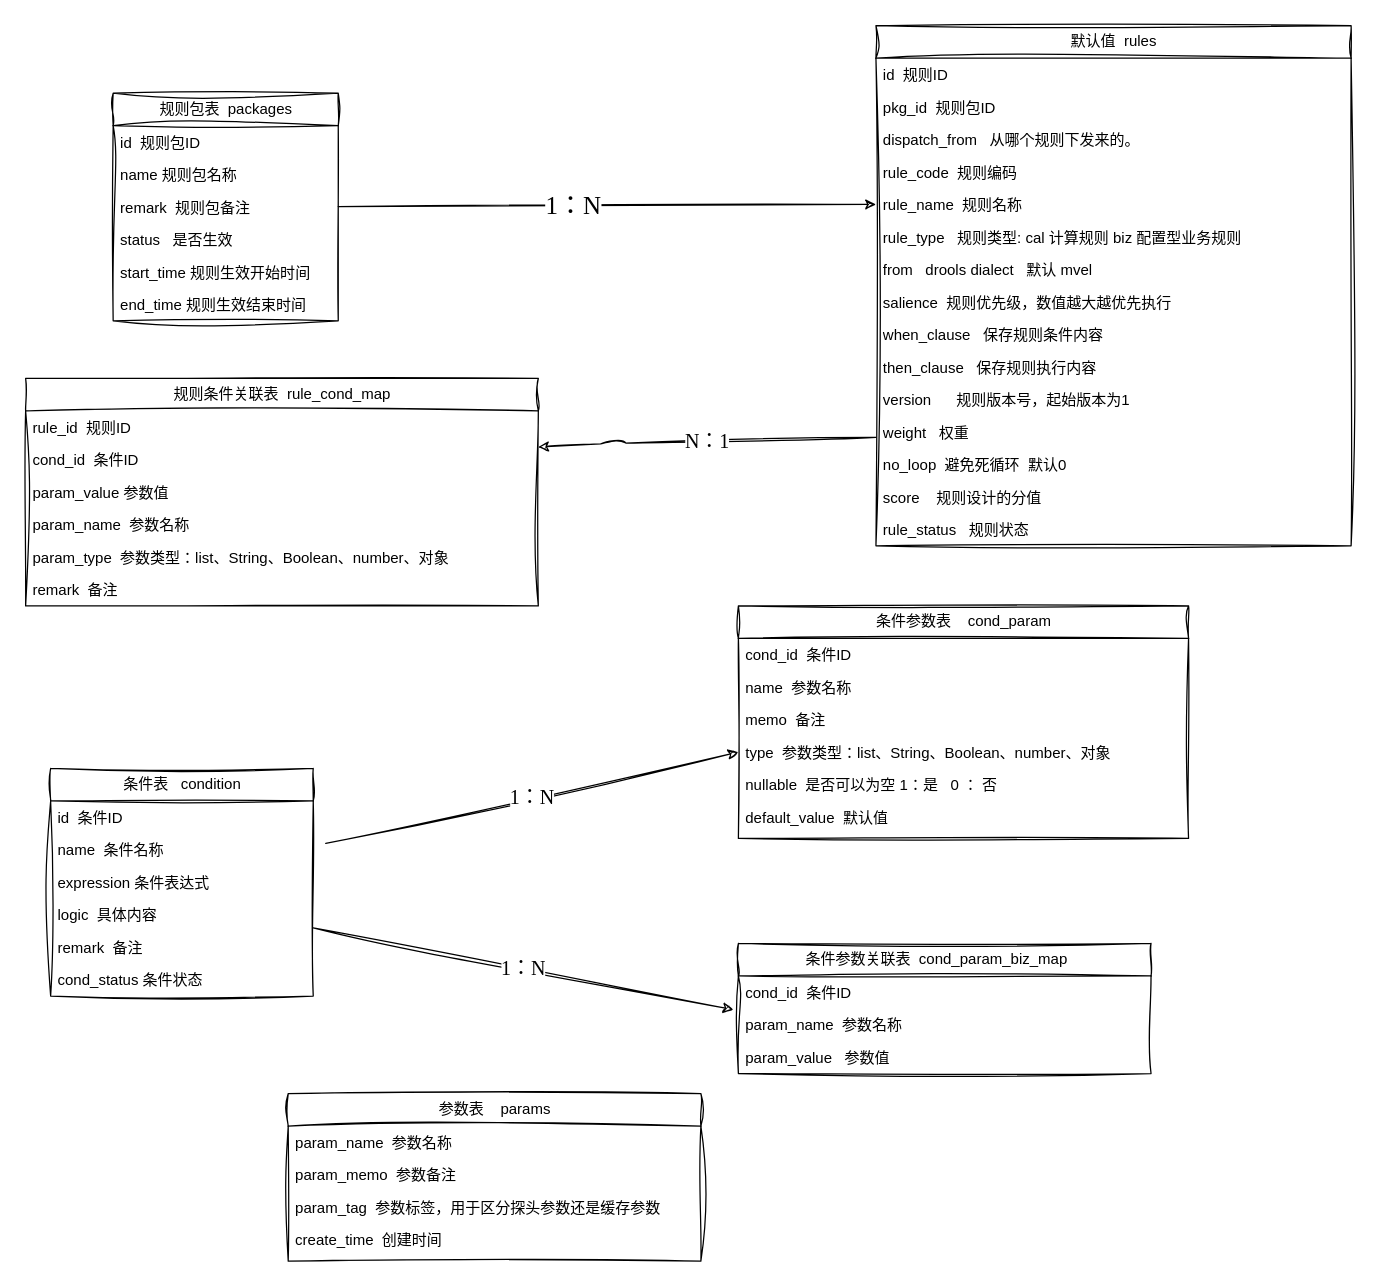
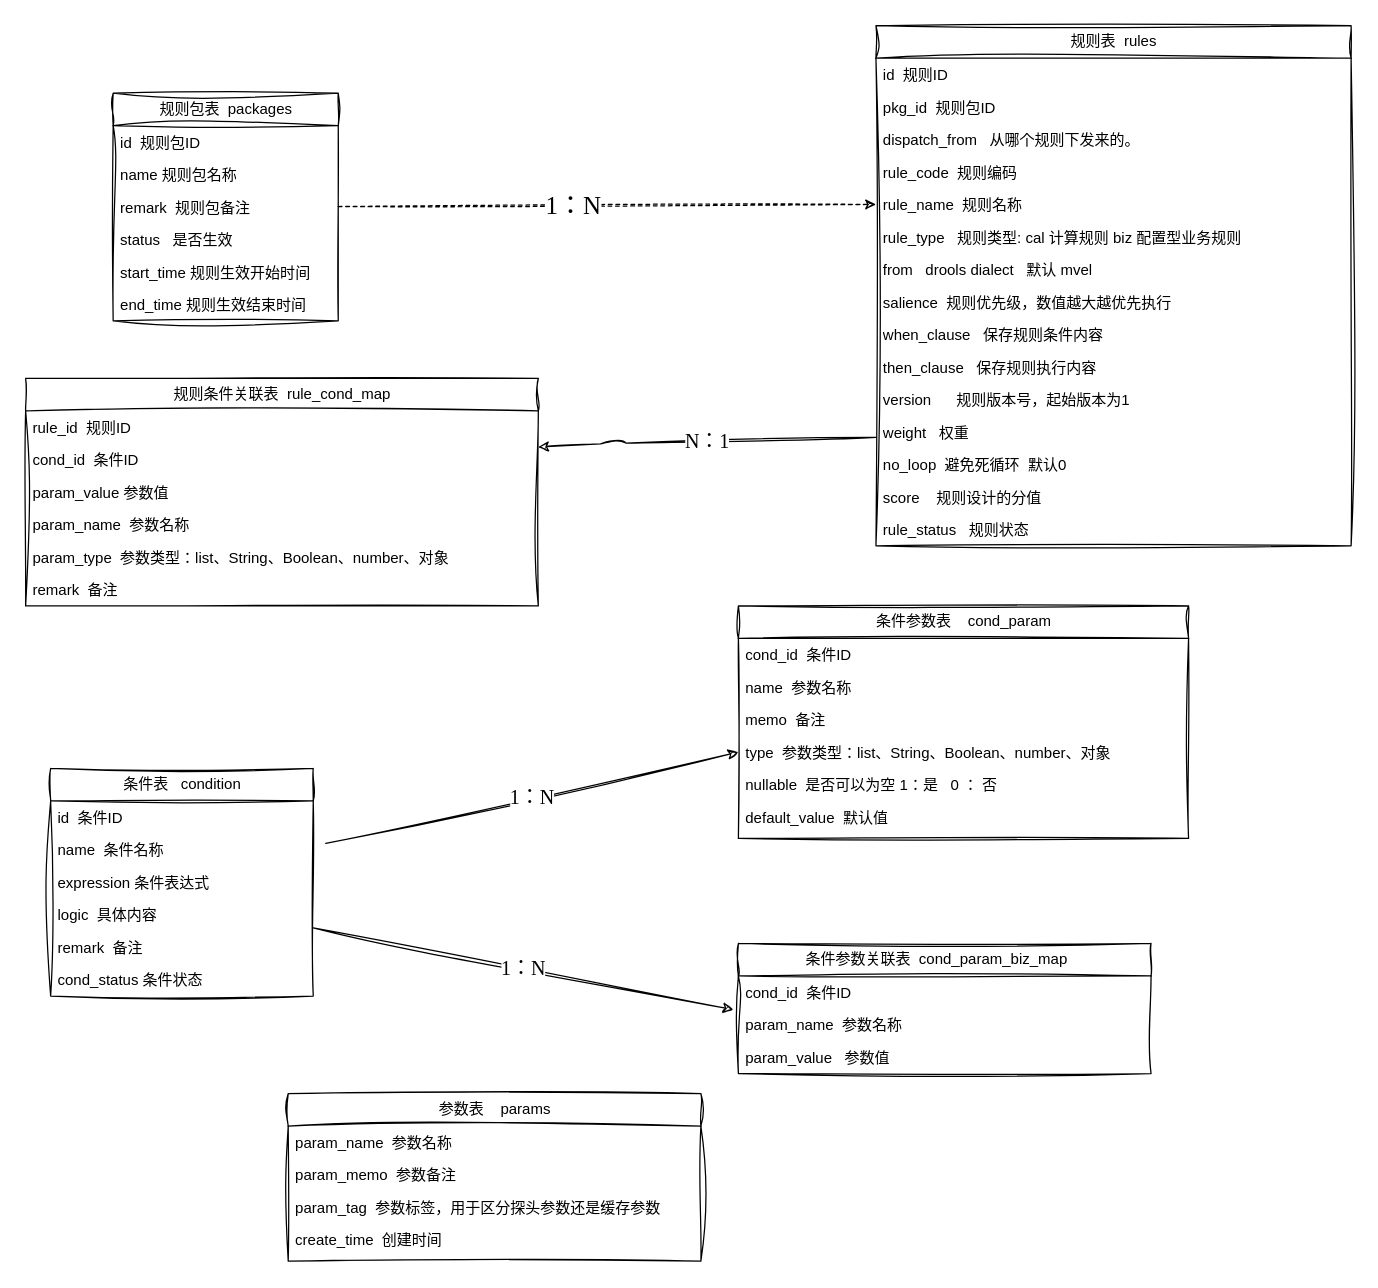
- <mxCell id="9" value="默认值&amp;nbsp; rules" style="swimlane;fontStyle=0;childLayout=stackLayout;horizontal=1;startSize=26;fillColor=none;horizontalStack=0;resizeParent=1;resizeParentMax=0;resizeLast=0;collapsible=1;marginBottom=0;html=1;sketch=1;curveFitting=1;jiggle=2;" parent="1" vertex="1"><mxGeometry x="700" y="20" width="380" height="416" as="geometry" /></mxCell>
+ <mxCell id="9" value="规则表&amp;nbsp; rules" style="swimlane;fontStyle=0;childLayout=stackLayout;horizontal=1;startSize=26;fillColor=none;horizontalStack=0;resizeParent=1;resizeParentMax=0;resizeLast=0;collapsible=1;marginBottom=0;html=1;sketch=1;curveFitting=1;jiggle=2;" parent="1" vertex="1"><mxGeometry x="700" y="20" width="380" height="416" as="geometry" /></mxCell>
- <mxCell id="47" style="edgeStyle=none;sketch=1;hachureGap=4;jiggle=2;curveFitting=1;html=1;entryX=0;entryY=0.5;entryDx=0;entryDy=0;fontFamily=Architects Daughter;fontSource=https%3A%2F%2Ffonts.googleapis.com%2Fcss%3Ffamily%3DArchitects%2BDaughter;fontSize=16;" parent="1" source="5" target="14" edge="1"><mxGeometry relative="1" as="geometry" /></mxCell>
+ <mxCell id="47" style="edgeStyle=none;sketch=1;hachureGap=4;jiggle=2;curveFitting=1;html=1;entryX=0;entryY=0.5;entryDx=0;entryDy=0;fontFamily=Architects Daughter;fontSource=https%3A%2F%2Ffonts.googleapis.com%2Fcss%3Ffamily%3DArchitects%2BDaughter;fontSize=16;dashed=1;" parent="1" source="5" target="14" edge="1"><mxGeometry relative="1" as="geometry" /></mxCell>
